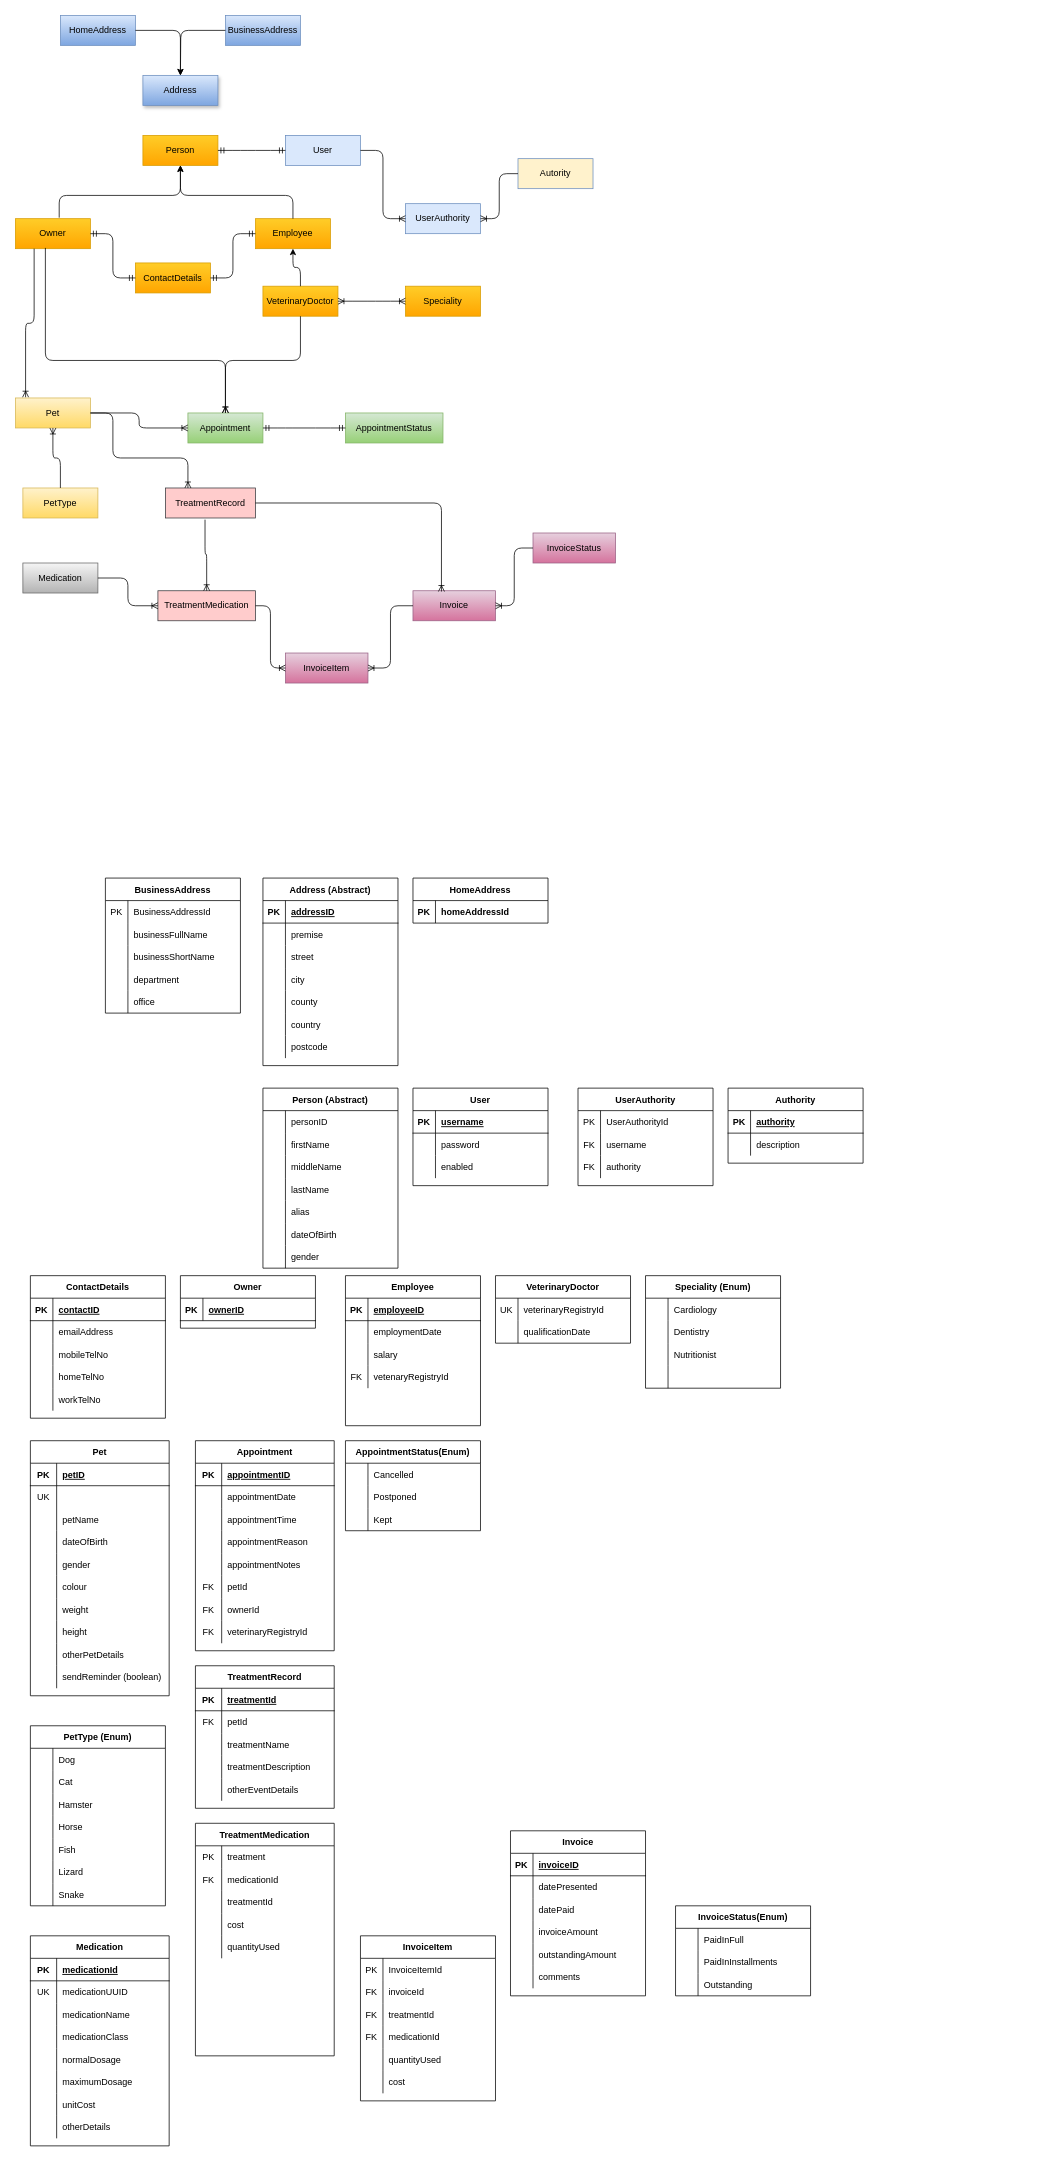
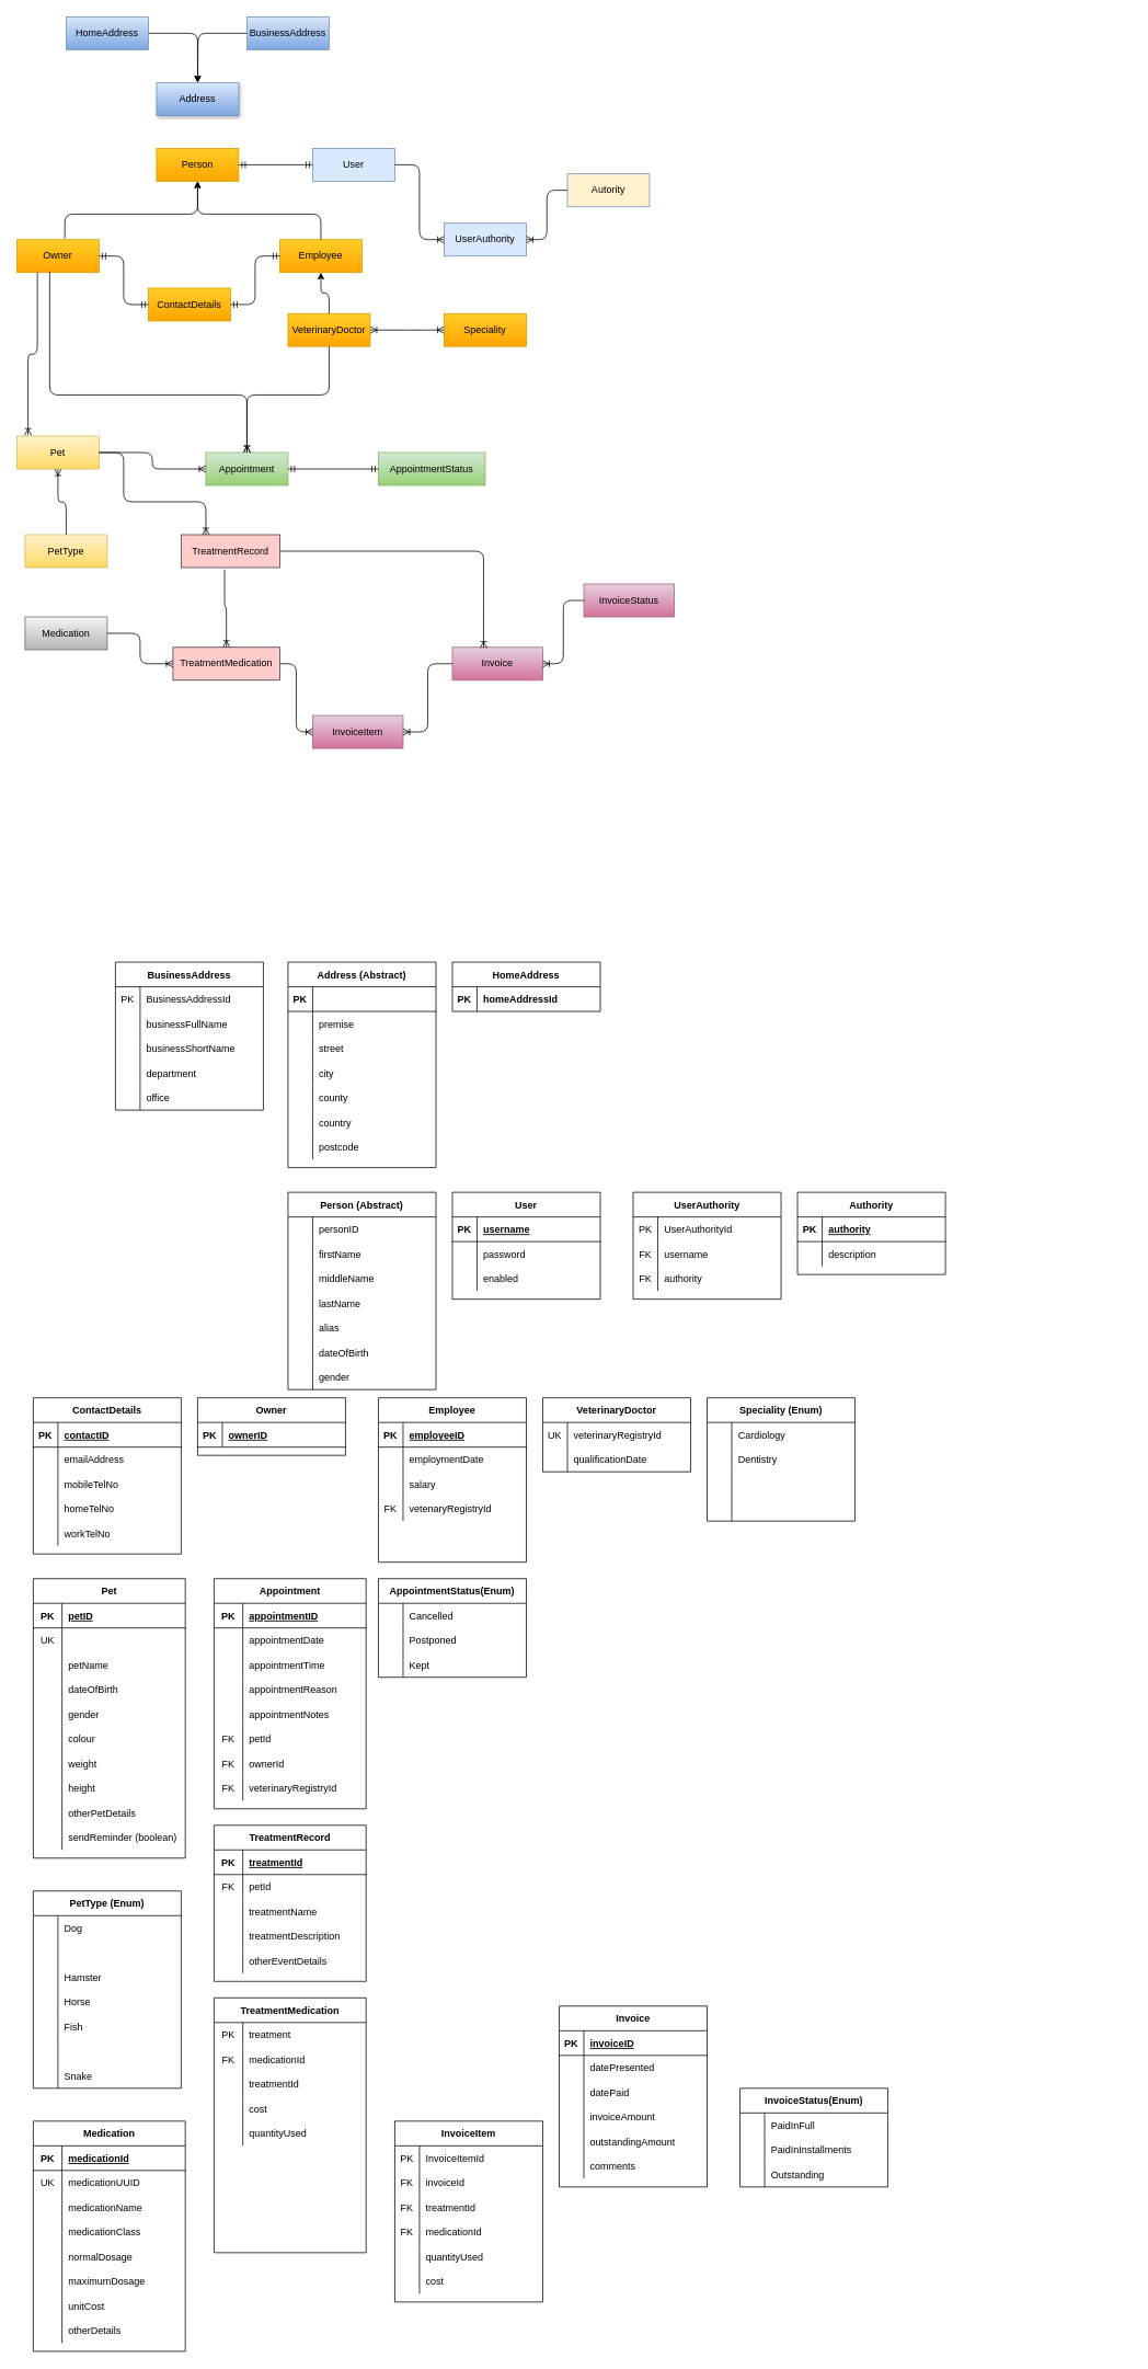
- <mxCell id="254" value="addressID" style="shape=partialRectangle;connectable=0;fillColor=none;top=0;left=0;bottom=0;right=0;align=left;spacingLeft=6;fontStyle=5;overflow=hidden;" parent="252" vertex="1"><mxGeometry x="30" width="150" height="30" as="geometry" /></mxCell>
- <mxCell id="112" value="Nutritionist" style="shape=partialRectangle;connectable=0;fillColor=none;top=0;left=0;bottom=0;right=0;align=left;spacingLeft=6;overflow=hidden;" parent="110" vertex="1"><mxGeometry x="30" width="150" height="30" as="geometry" /></mxCell>
- <mxCell id="349" value="Cat" style="shape=partialRectangle;connectable=0;fillColor=none;top=0;left=0;bottom=0;right=0;align=left;spacingLeft=6;overflow=hidden;" parent="347" vertex="1"><mxGeometry x="30" width="150" height="30" as="geometry" /></mxCell>
- <mxCell id="361" value="Lizard" style="shape=partialRectangle;connectable=0;fillColor=none;top=0;left=0;bottom=0;right=0;align=left;spacingLeft=6;overflow=hidden;" parent="359" vertex="1"><mxGeometry x="30" width="150" height="30" as="geometry" /></mxCell>
